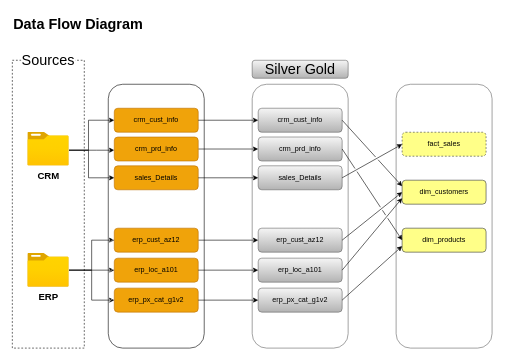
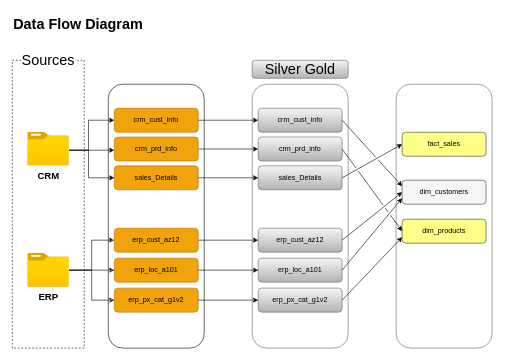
- <mxCell id="35" value="fact_sales" style="rounded=1;whiteSpace=wrap;html=1;fillColor=#ffff88;strokeColor=#36393d;dashed=1;" vertex="1" parent="1"><mxGeometry x="670" y="220" width="140" height="40" as="geometry" /></mxCell>
+ <mxCell id="35" value="fact_sales" style="rounded=1;whiteSpace=wrap;html=1;fillColor=#ffff88;strokeColor=#36393d;" vertex="1" parent="1"><mxGeometry x="670" y="220" width="140" height="40" as="geometry" /></mxCell>
- <mxCell id="36" value="dim_customers" style="rounded=1;whiteSpace=wrap;html=1;fillColor=#ffff88;strokeColor=#36393d;" vertex="1" parent="1"><mxGeometry x="670" y="300" width="140" height="40" as="geometry" /></mxCell>
+ <mxCell id="36" value="dim_customers" style="rounded=1;whiteSpace=wrap;html=1;fillColor=#f5f5f5;strokeColor=#36393d;" vertex="1" parent="1"><mxGeometry x="670" y="300" width="140" height="40" as="geometry" /></mxCell>
- <mxCell id="37" value="dim_products" style="rounded=1;whiteSpace=wrap;html=1;fillColor=#ffff88;strokeColor=#36393d;" vertex="1" parent="1"><mxGeometry x="670" y="380" width="140" height="40" as="geometry" /></mxCell>
+ <mxCell id="37" value="dim_products" style="rounded=1;whiteSpace=wrap;html=1;fillColor=#ffff88;strokeColor=#36393d;" vertex="1" parent="1"><mxGeometry x="670" y="365" width="140" height="40" as="geometry" /></mxCell>
